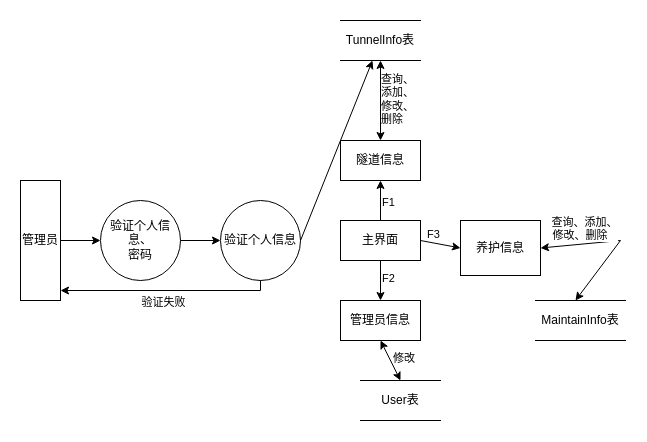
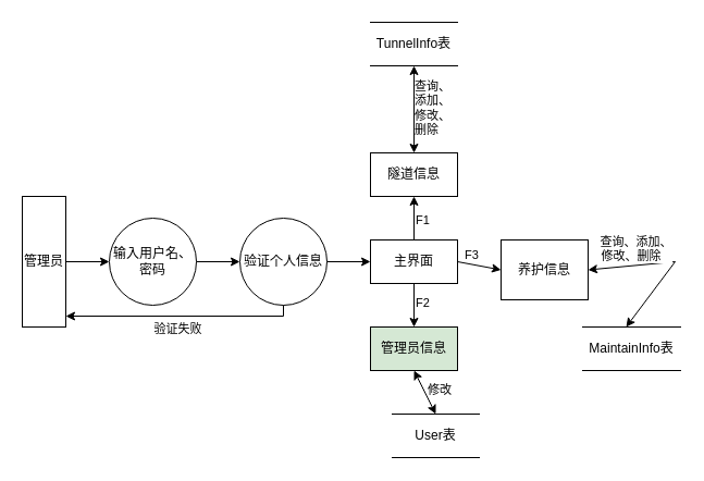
- <mxCell id="27" value="" style="endArrow=classic;html=1;rounded=0;exitX=1;exitY=0.5;exitDx=0;exitDy=0;" edge="1" parent="1" source="26" target="8"><mxGeometry width="50" height="50" relative="1" as="geometry"><mxPoint x="310" y="240" as="sourcePoint" /><mxPoint x="360" y="190" as="targetPoint" /></mxGeometry></mxCell>
+ <mxCell id="27" value="" style="endArrow=classic;html=1;rounded=0;exitX=1;exitY=0.5;exitDx=0;exitDy=0;entryX=0;entryY=0.5;entryDx=0;entryDy=0;" edge="1" parent="1" source="26" target="2"><mxGeometry width="50" height="50" relative="1" as="geometry"><mxPoint x="310" y="240" as="sourcePoint" /><mxPoint x="360" y="190" as="targetPoint" /></mxGeometry></mxCell>
- <mxCell id="24" value="验证个人信息、&lt;br&gt;密码" style="ellipse;whiteSpace=wrap;html=1;aspect=fixed;" vertex="1" parent="1"><mxGeometry x="100" y="200" width="80" height="80" as="geometry" /></mxCell>
+ <mxCell id="24" value="输入用户名、&lt;br&gt;密码" style="ellipse;whiteSpace=wrap;html=1;aspect=fixed;" vertex="1" parent="1"><mxGeometry x="100" y="200" width="80" height="80" as="geometry" /></mxCell>
- <mxCell id="11" value="管理员信息" style="rounded=0;whiteSpace=wrap;html=1;" vertex="1" parent="1"><mxGeometry x="340" y="300" width="80" height="40" as="geometry" /></mxCell>
+ <mxCell id="11" value="管理员信息" style="rounded=0;whiteSpace=wrap;html=1;fillColor=#d5e8d4;" vertex="1" parent="1"><mxGeometry x="340" y="300" width="80" height="40" as="geometry" /></mxCell>
